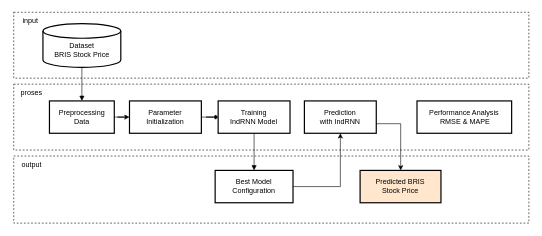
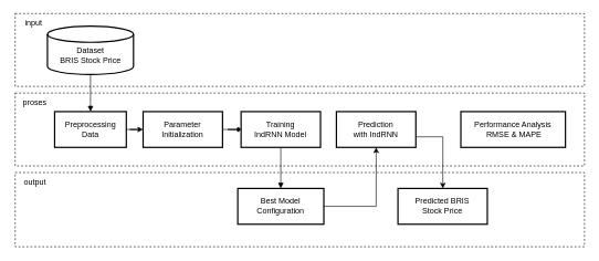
- <mxCell id="15" value="Predicted BRIS &#10;Stock Price" style="whiteSpace=wrap;strokeWidth=2;fillColor=#ffe6cc;" vertex="1" parent="1"><mxGeometry x="600.25" y="284" width="135" height="54" as="geometry" /></mxCell>
+ <mxCell id="15" value="Predicted BRIS &#10;Stock Price" style="whiteSpace=wrap;strokeWidth=2;" vertex="1" parent="1"><mxGeometry x="600.25" y="284" width="135" height="54" as="geometry" /></mxCell>
